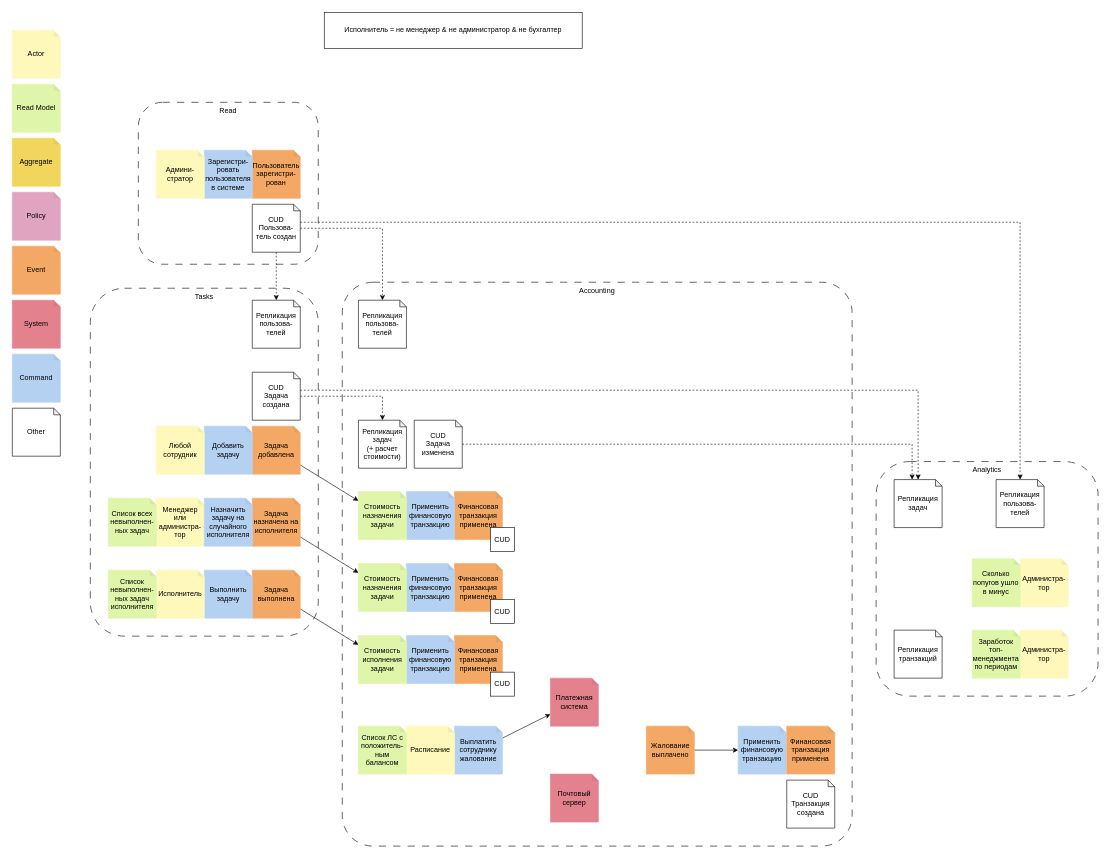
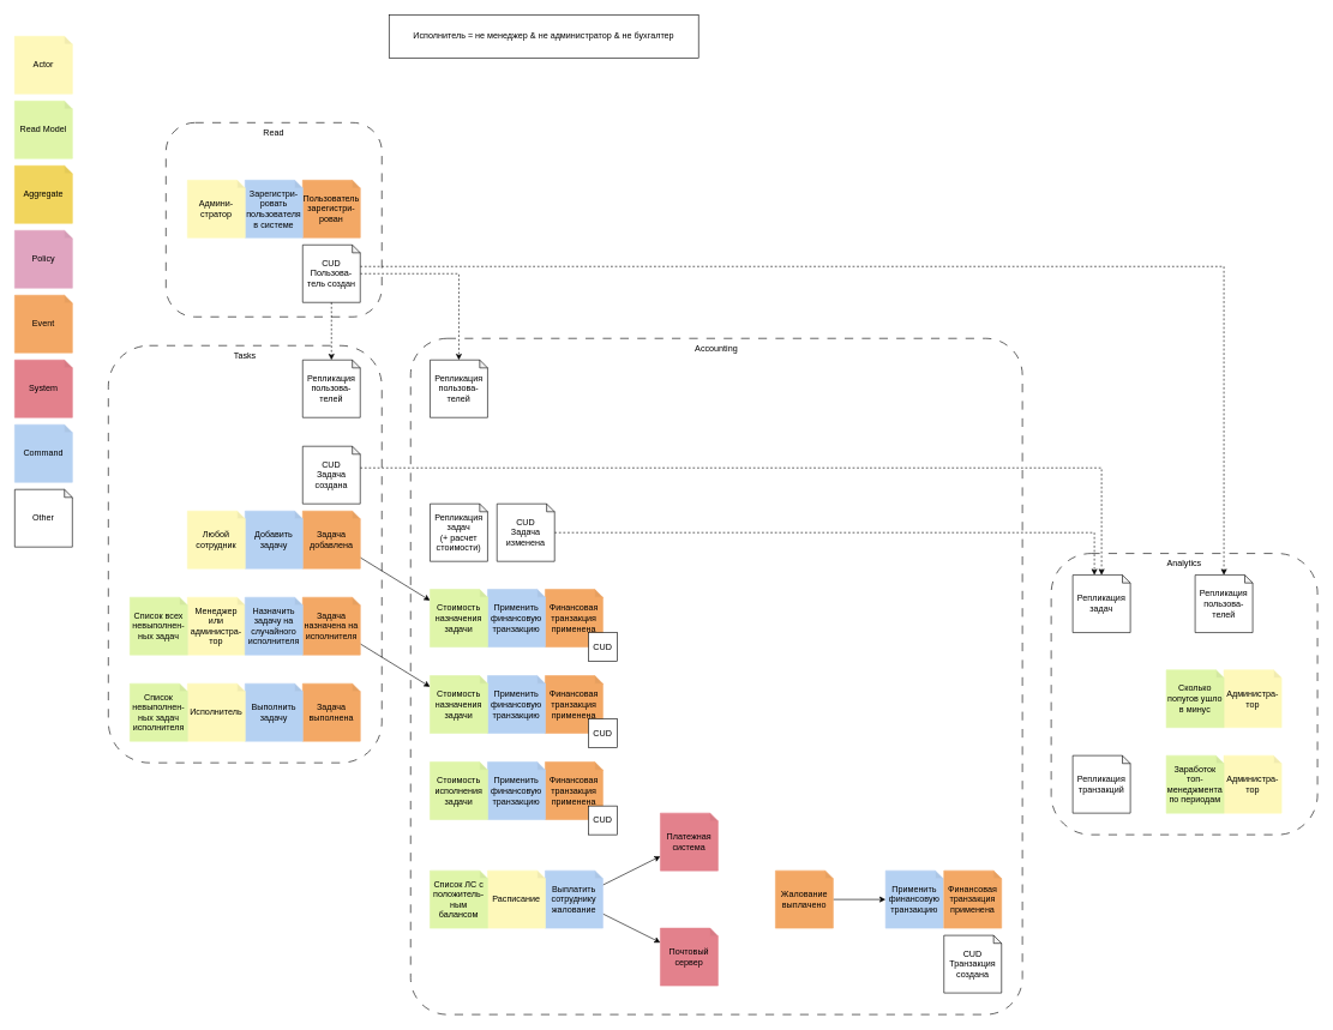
- <mxCell id="55" style="edgeStyle=orthogonalEdgeStyle;rounded=0;orthogonalLoop=1;jettySize=auto;html=1;dashed=1;" edge="1" parent="1" source="57" target="61"><mxGeometry relative="1" as="geometry"><Array as="points"><mxPoint x="637" y="660" /></Array></mxGeometry></mxCell>
- <mxCell id="18" style="rounded=0;orthogonalLoop=1;jettySize=auto;html=1;" edge="1" parent="1" source="19" target="48"><mxGeometry relative="1" as="geometry" /></mxCell>
+ <mxCell id="38" style="rounded=0;orthogonalLoop=1;jettySize=auto;html=1;" edge="1" parent="1" source="39" target="50"><mxGeometry relative="1" as="geometry" /></mxCell>
